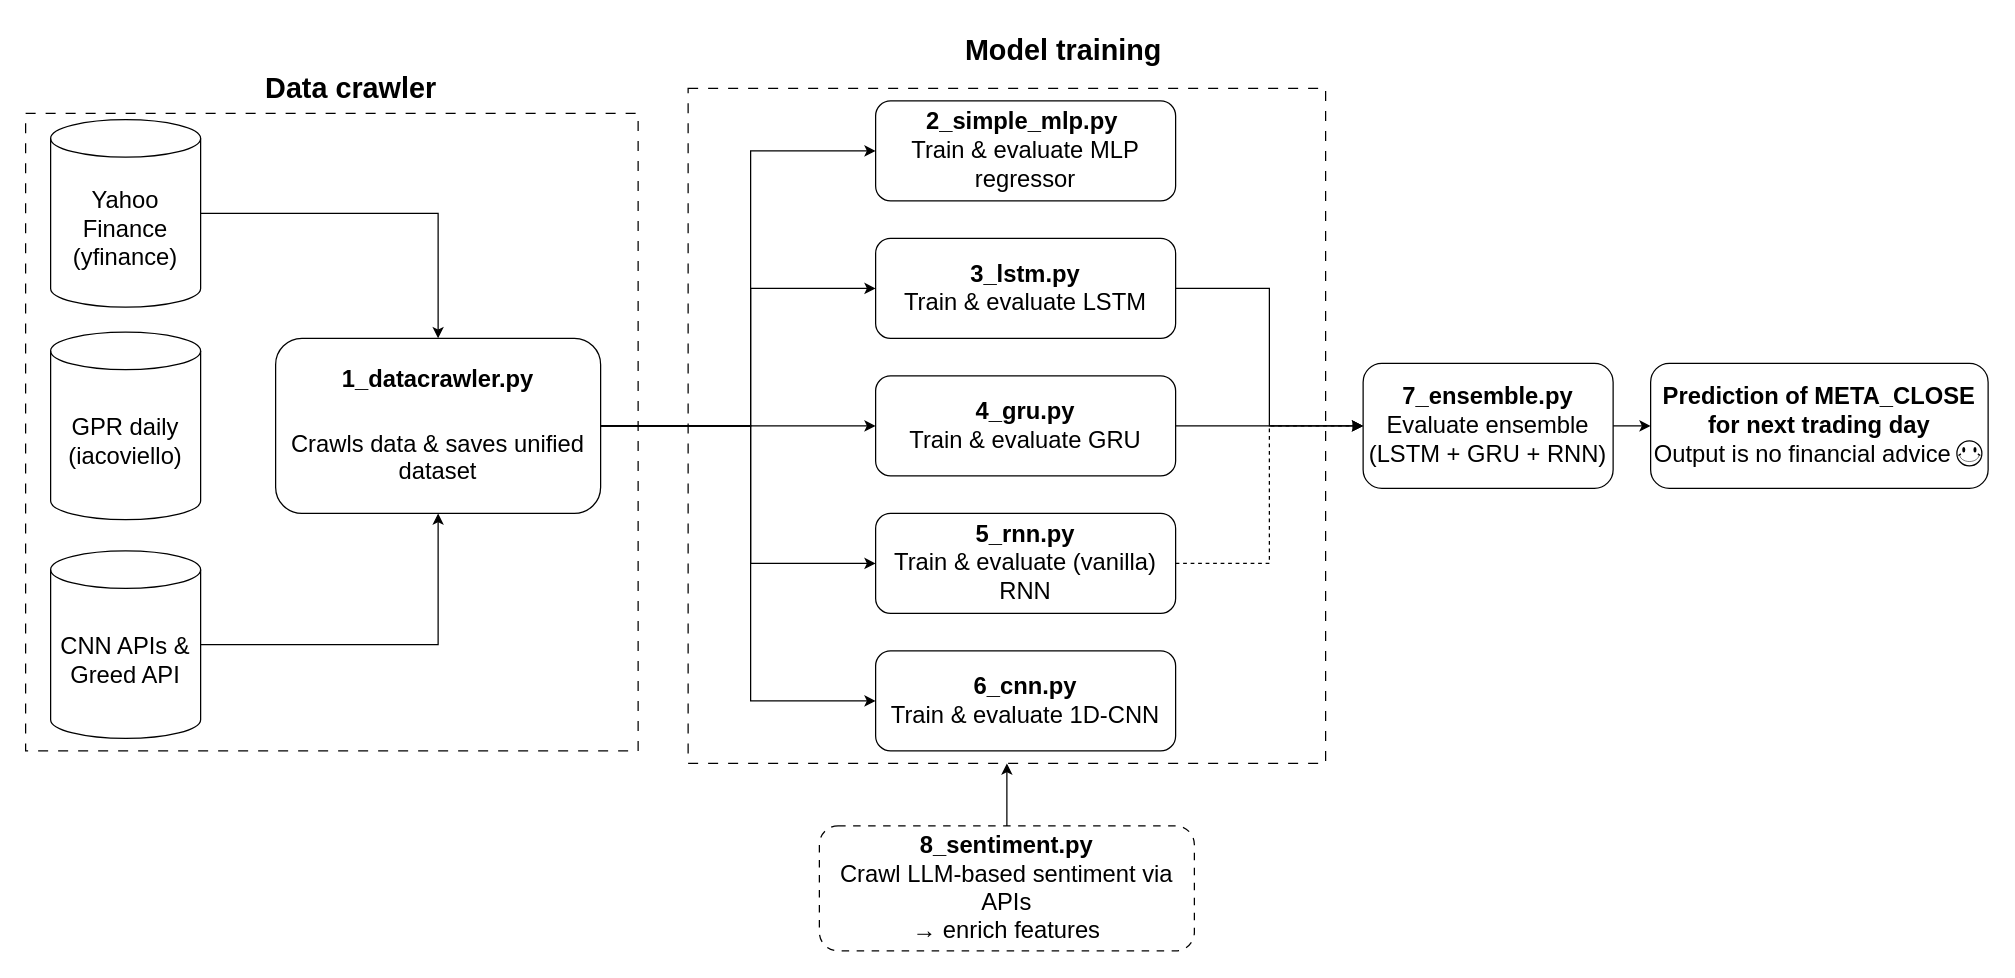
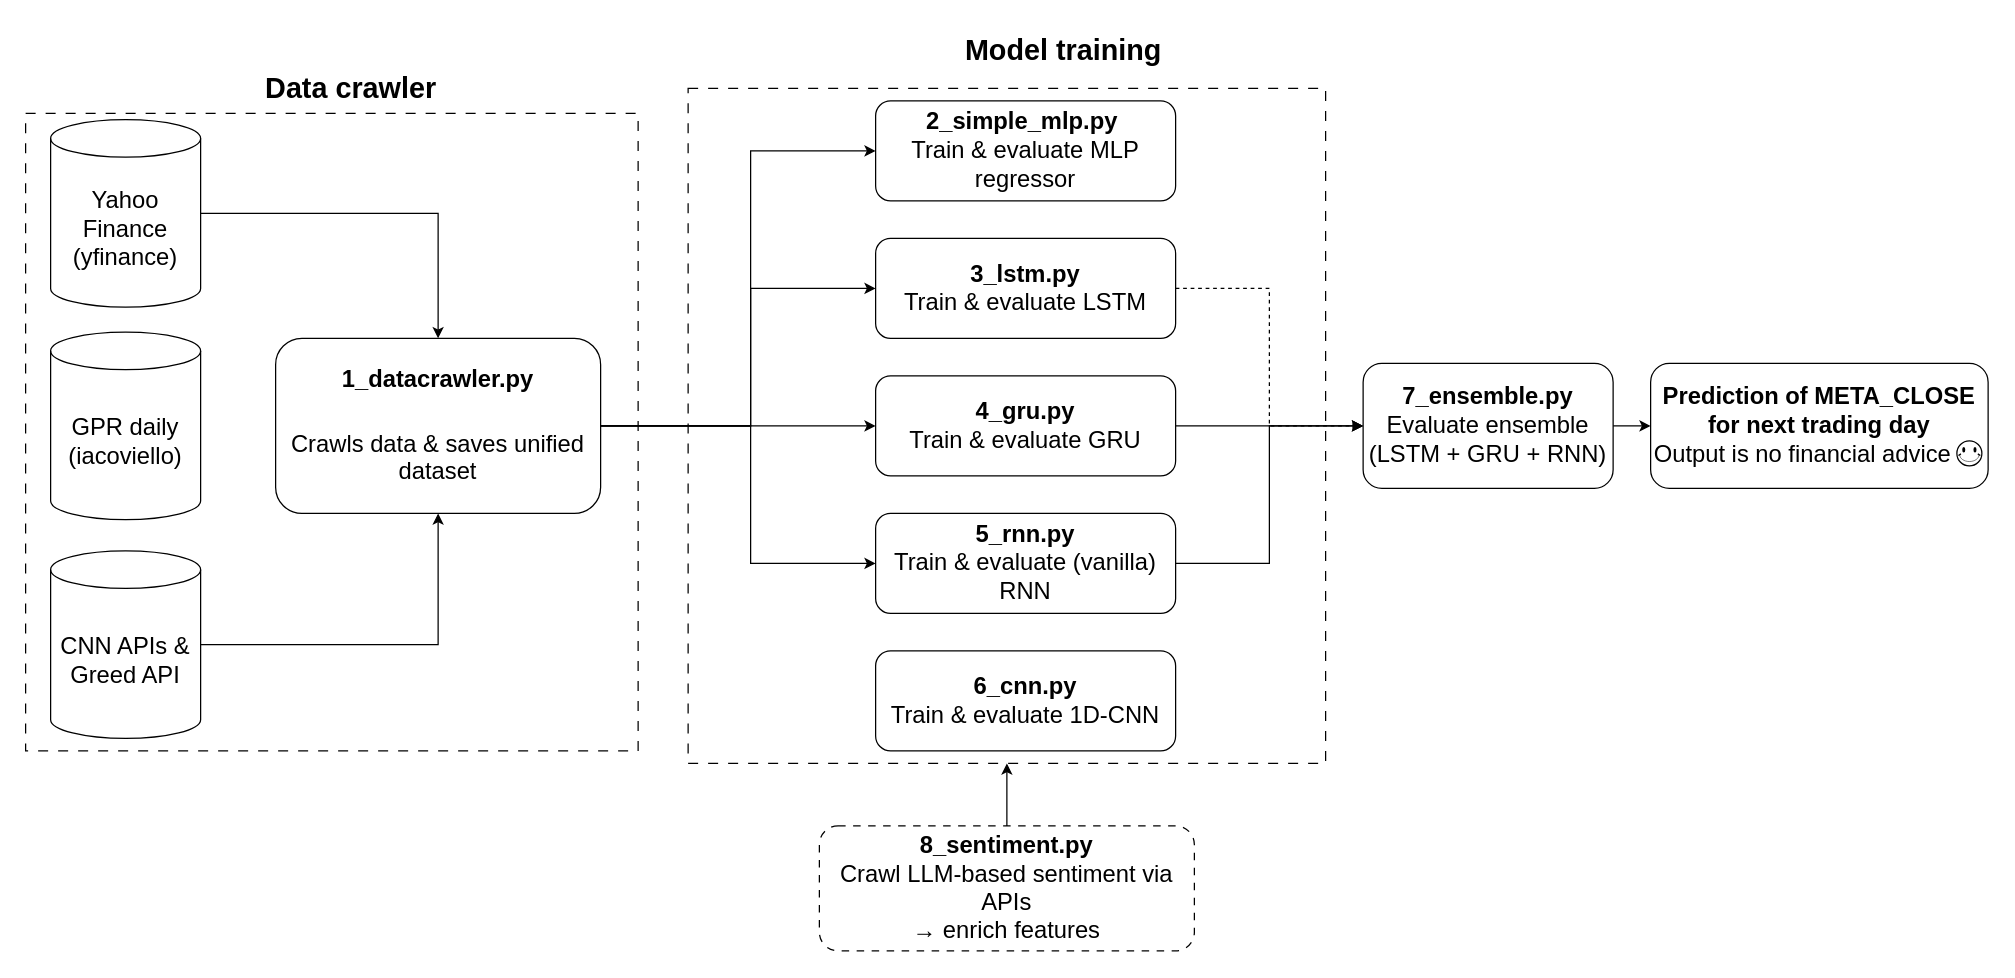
- <mxCell id="11" style="edgeStyle=orthogonalEdgeStyle;rounded=0;orthogonalLoop=1;jettySize=auto;html=1;entryX=0;entryY=0.5;entryDx=0;entryDy=0;" edge="1" parent="1" source="12" target="17"><mxGeometry relative="1" as="geometry" /></mxCell>
+ <mxCell id="11" style="edgeStyle=orthogonalEdgeStyle;rounded=0;orthogonalLoop=1;jettySize=auto;html=1;entryX=0;entryY=0.5;entryDx=0;entryDy=0;dashed=1;" edge="1" parent="1" source="12" target="17"><mxGeometry relative="1" as="geometry" /></mxCell>
- <mxCell id="14" style="edgeStyle=orthogonalEdgeStyle;rounded=0;orthogonalLoop=1;jettySize=auto;html=1;entryX=0;entryY=0.5;entryDx=0;entryDy=0;dashed=1;" edge="1" parent="1" source="15" target="17"><mxGeometry relative="1" as="geometry" /></mxCell>
+ <mxCell id="14" style="edgeStyle=orthogonalEdgeStyle;rounded=0;orthogonalLoop=1;jettySize=auto;html=1;entryX=0;entryY=0.5;entryDx=0;entryDy=0;" edge="1" parent="1" source="15" target="17"><mxGeometry relative="1" as="geometry" /></mxCell>
- <mxCell id="8" style="edgeStyle=orthogonalEdgeStyle;rounded=0;orthogonalLoop=1;jettySize=auto;html=1;entryX=0;entryY=0.5;entryDx=0;entryDy=0;" edge="1" parent="1" source="9" target="16"><mxGeometry relative="1" as="geometry"><Array as="points"><mxPoint x="600" y="340" /><mxPoint x="600" y="560" /></Array></mxGeometry></mxCell>
